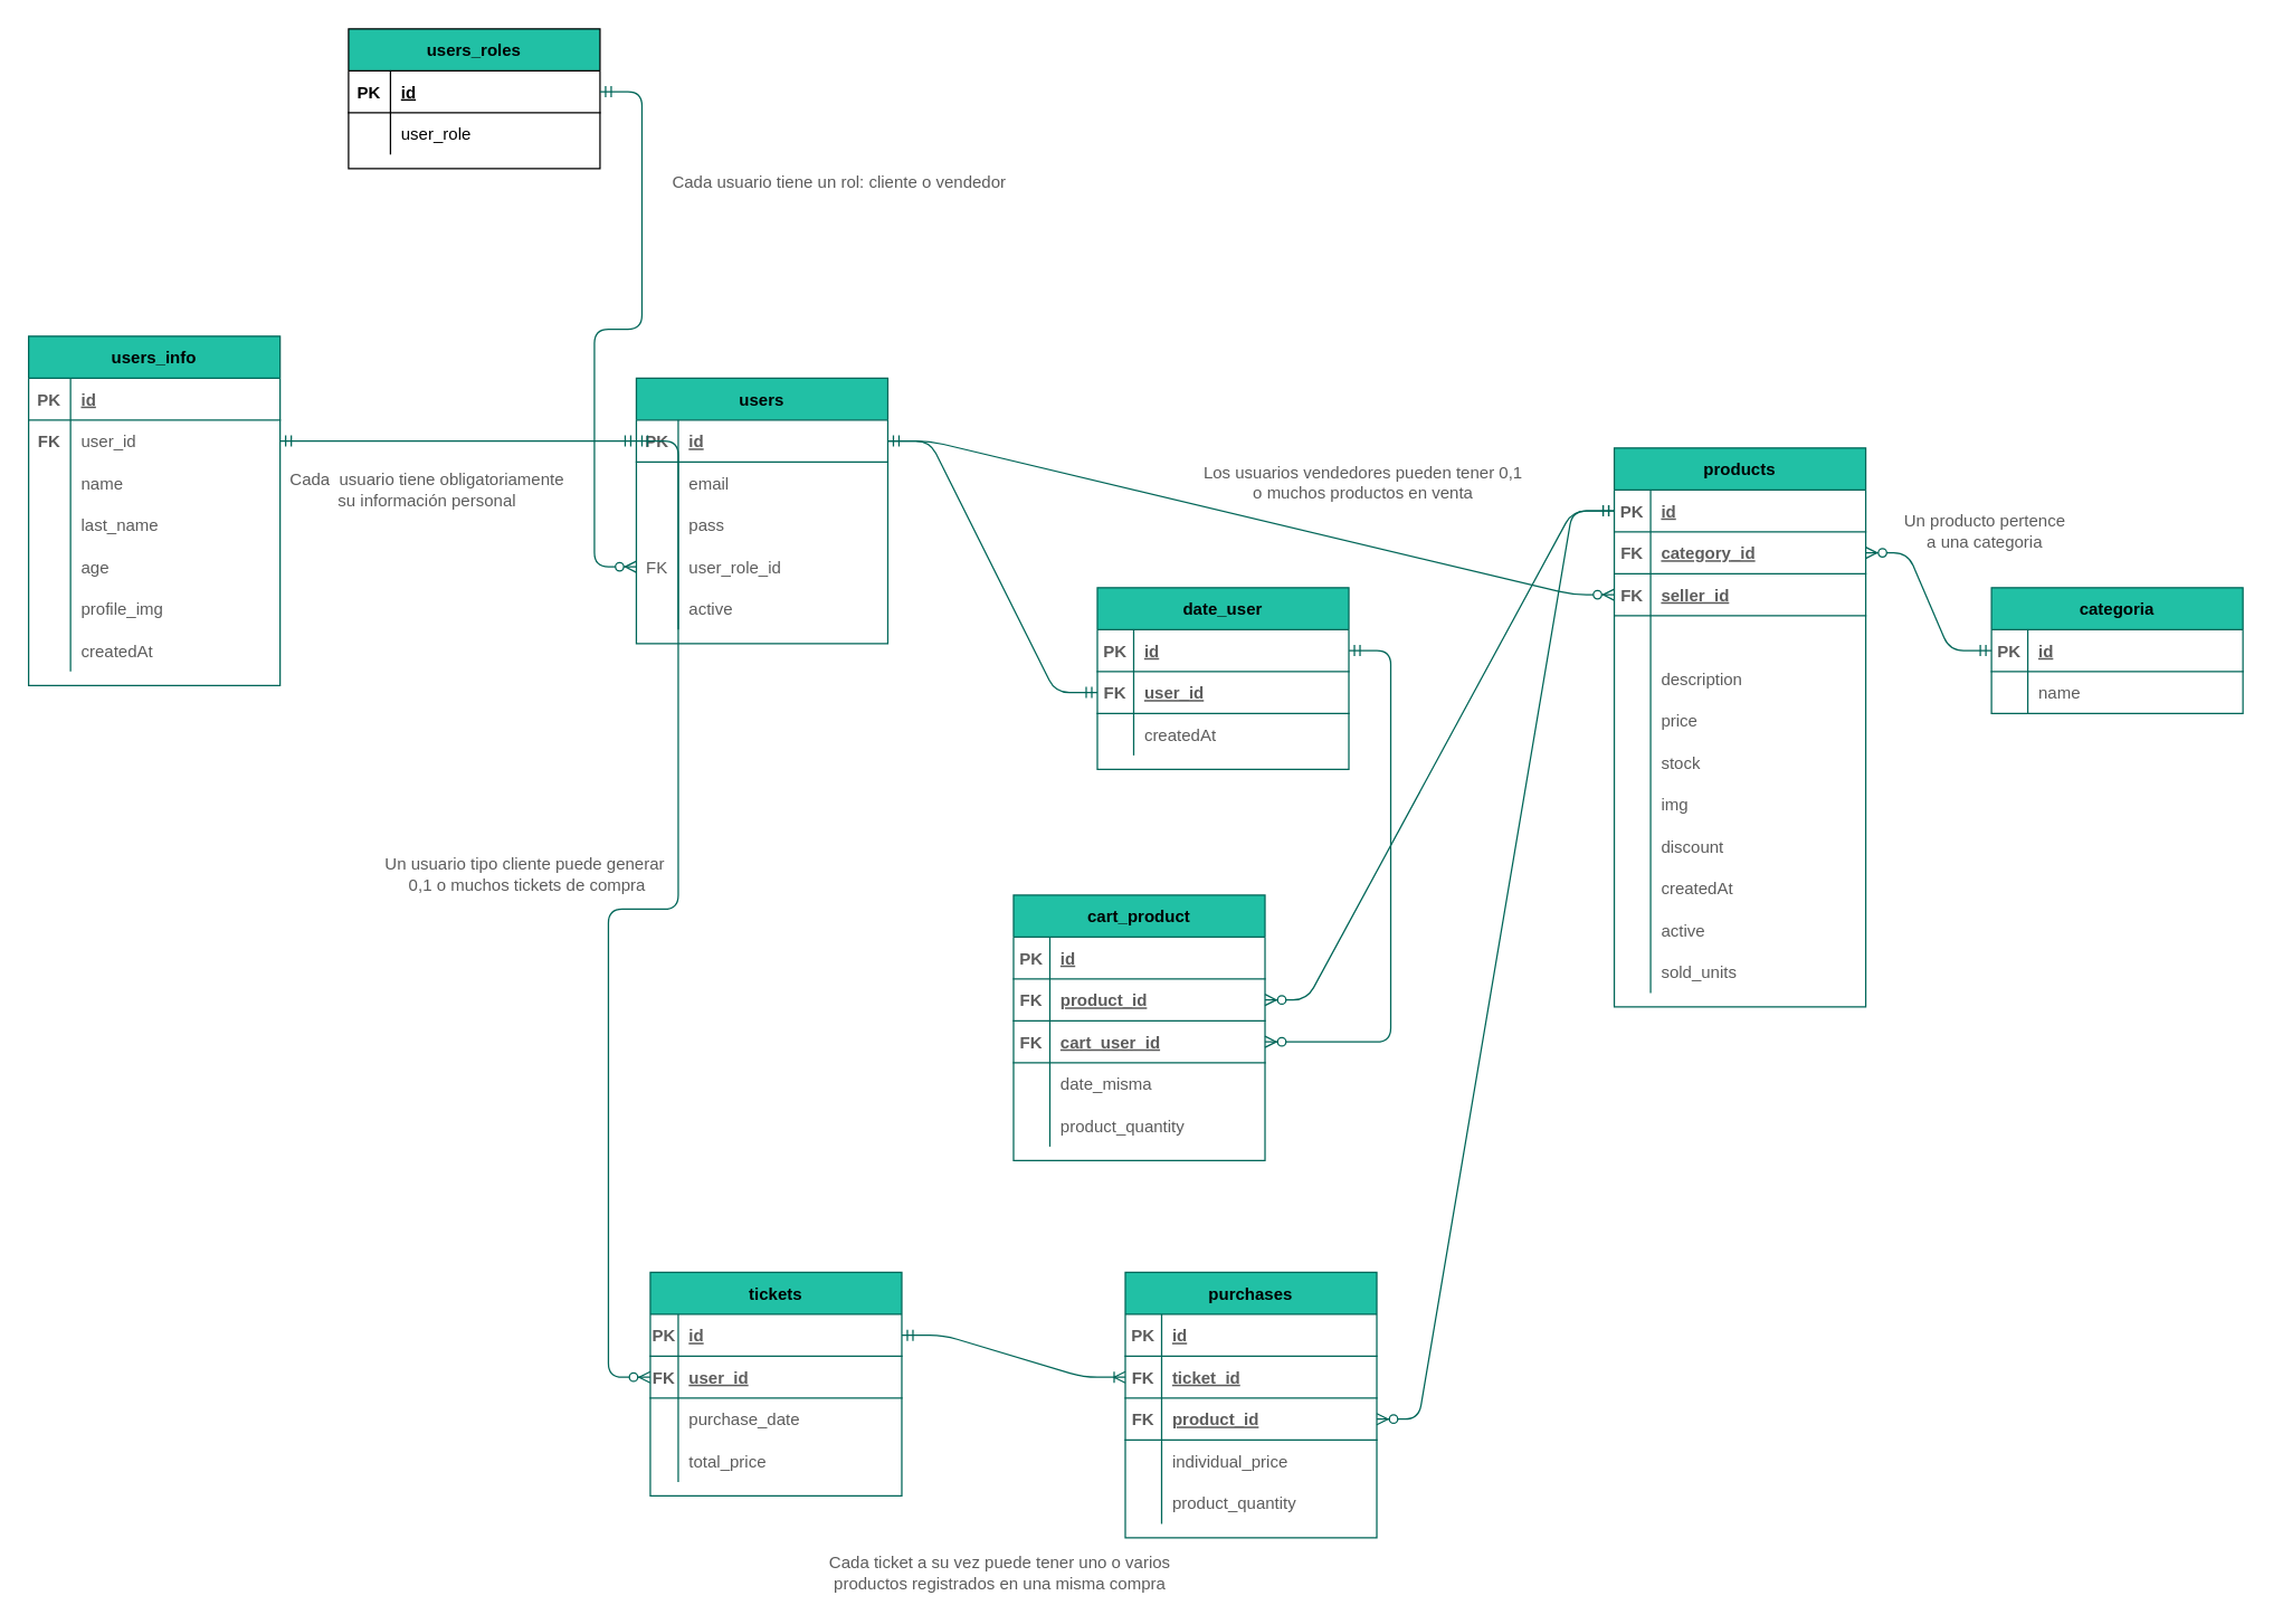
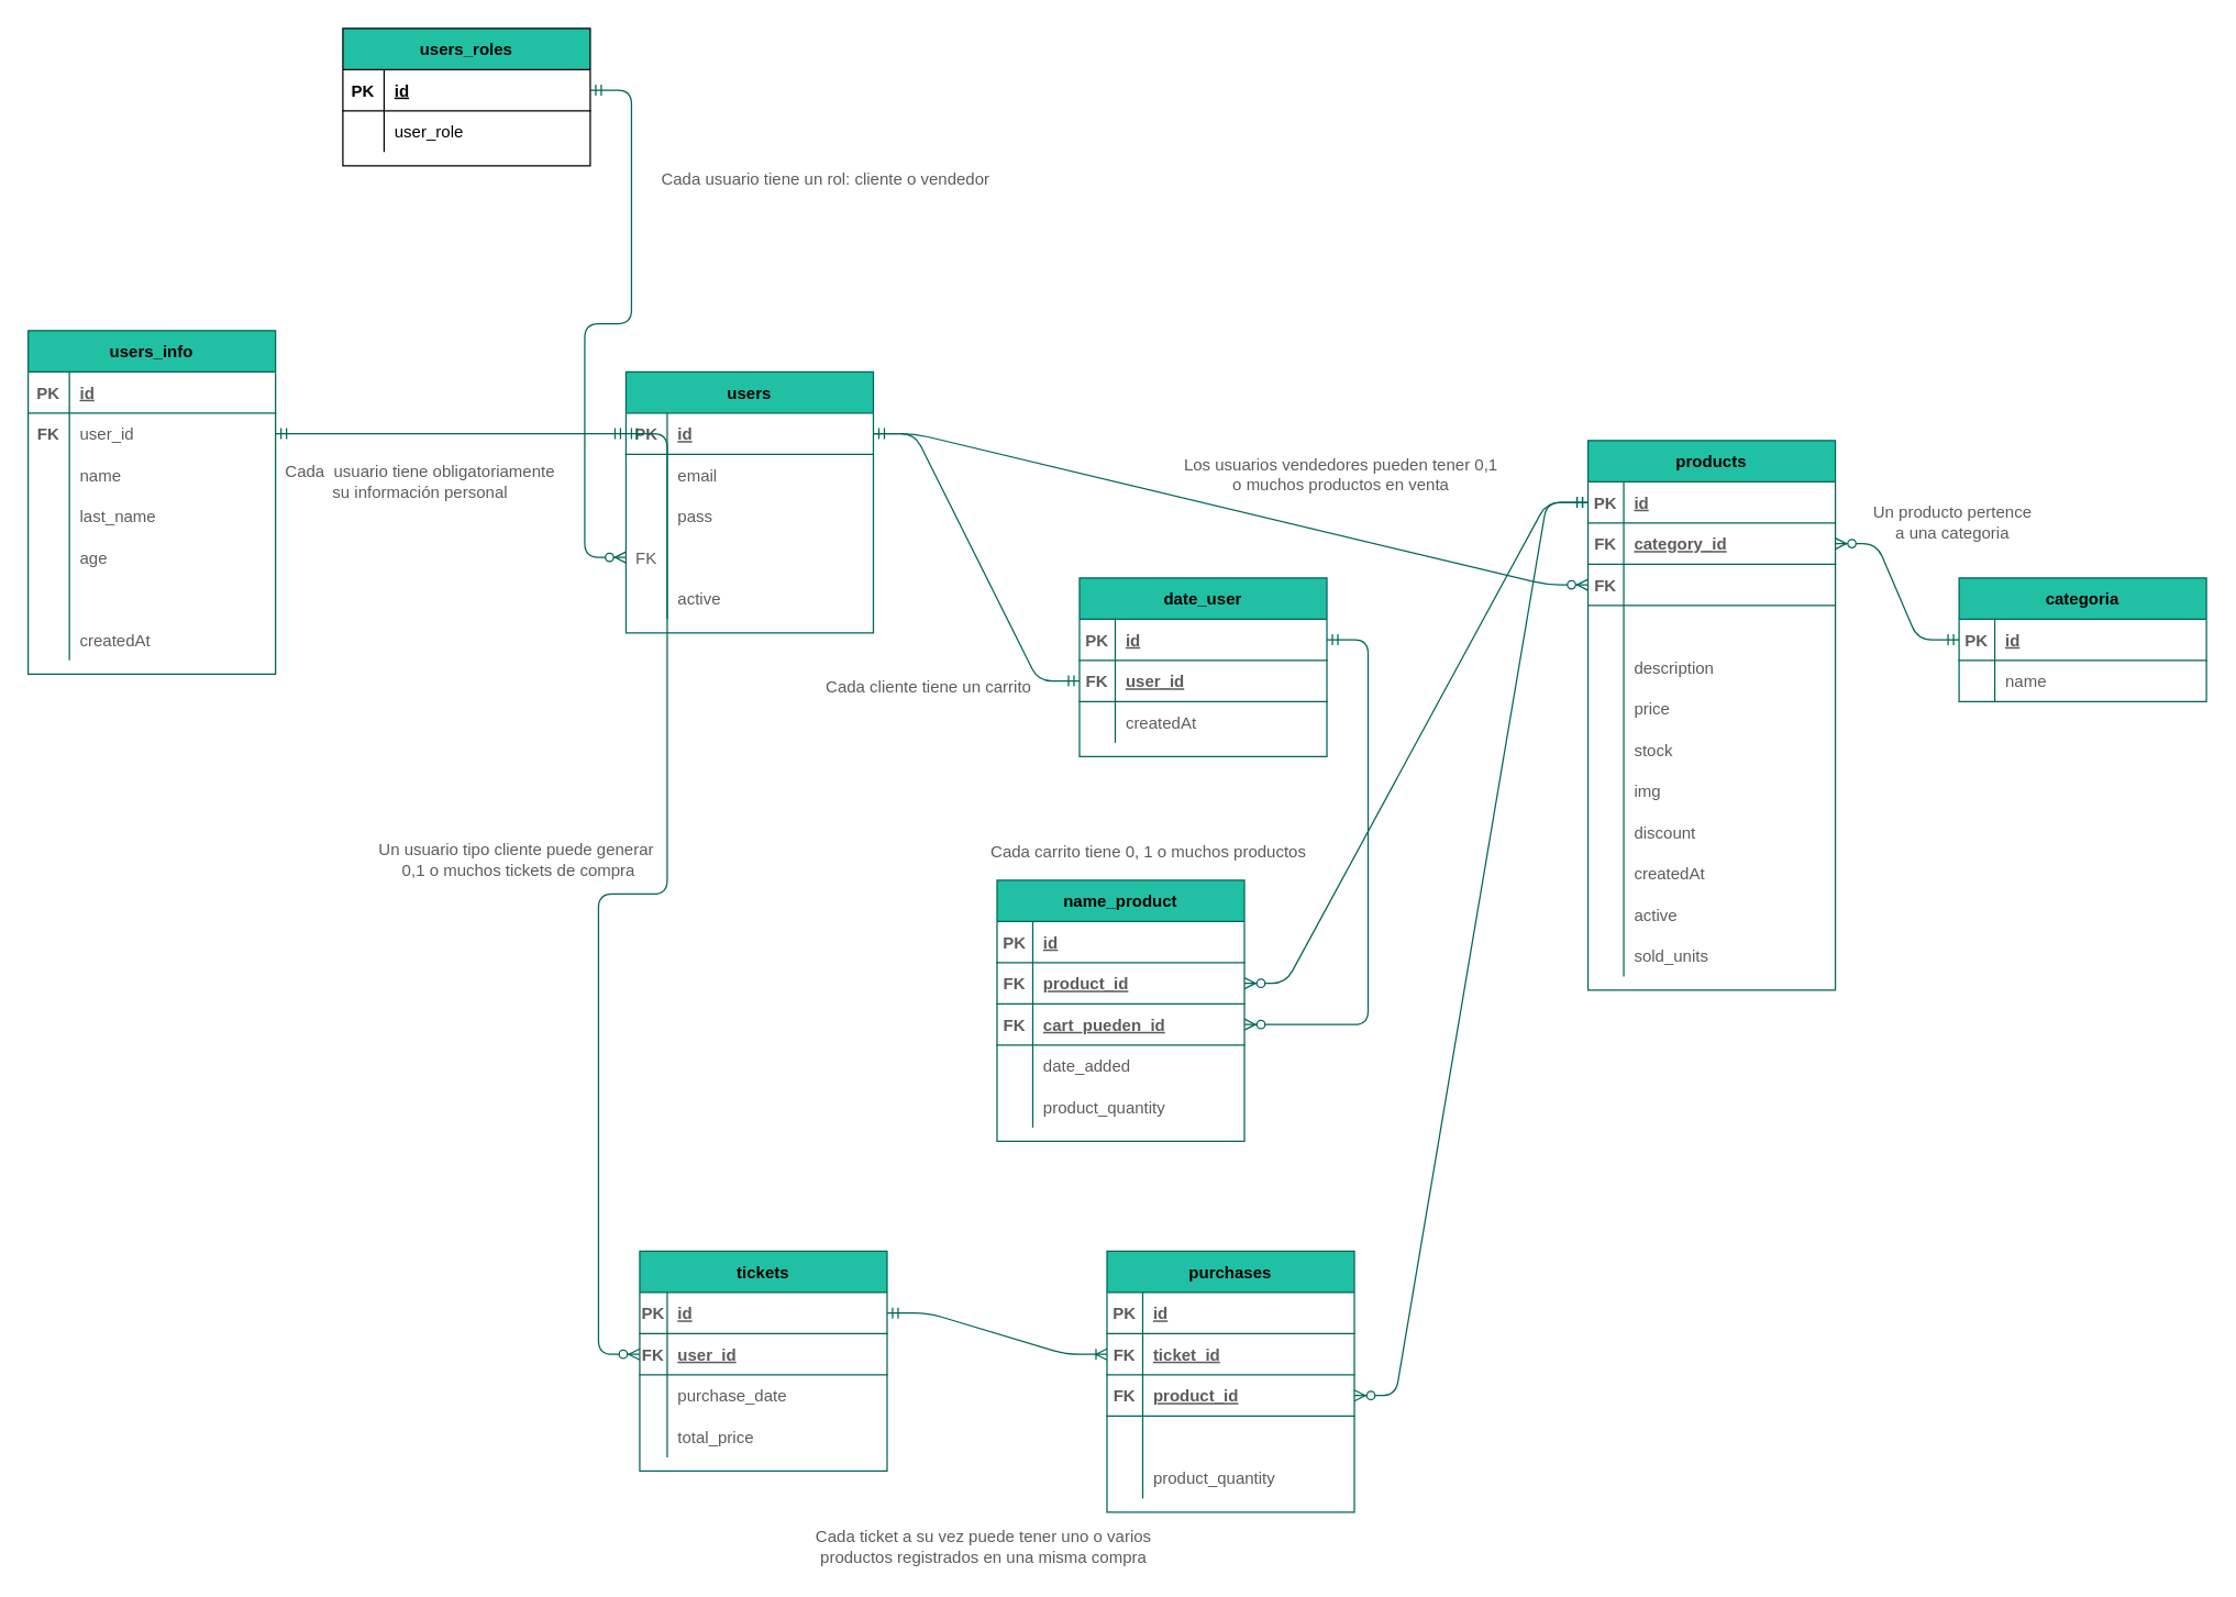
- <mxCell id="140" value="user_role_id" style="shape=partialRectangle;connectable=0;fillColor=none;top=0;left=0;bottom=0;right=0;align=left;spacingLeft=6;overflow=hidden;strokeColor=#006658;fontColor=#5C5C5C;" parent="138" vertex="1"><mxGeometry x="30" width="150" height="30" as="geometry" /></mxCell>
- <mxCell id="33" value="seller_id" style="shape=partialRectangle;connectable=0;fillColor=none;top=0;left=0;bottom=0;right=0;align=left;spacingLeft=6;fontStyle=5;overflow=hidden;strokeColor=#006658;fontColor=#5C5C5C;" parent="31" vertex="1"><mxGeometry x="26" width="154" height="30" as="geometry" /></mxCell>
- <mxCell id="20" value="profile_img" style="shape=partialRectangle;connectable=0;fillColor=none;top=0;left=0;bottom=0;right=0;align=left;spacingLeft=6;overflow=hidden;strokeColor=#006658;fontColor=#5C5C5C;" parent="18" vertex="1"><mxGeometry x="30" width="150" height="30" as="geometry" /></mxCell>
+ <mxCell id="152" value="Cada cliente tiene un carrito" style="text;html=1;align=center;verticalAlign=middle;resizable=0;points=[];autosize=1;strokeColor=none;fontColor=#5C5C5C;" parent="1" vertex="1"><mxGeometry x="595" y="490" width="160" height="20" as="geometry" /></mxCell>
+ <mxCell id="153" value="Cada carrito tiene 0, 1 o muchos productos" style="text;html=1;align=center;verticalAlign=middle;resizable=0;points=[];autosize=1;strokeColor=none;fontColor=#5C5C5C;" parent="1" vertex="1"><mxGeometry x="715" y="610" width="240" height="20" as="geometry" /></mxCell>
- <mxCell id="100" value="cart_product" style="shape=table;startSize=30;container=1;collapsible=1;childLayout=tableLayout;fixedRows=1;rowLines=0;fontStyle=1;align=center;resizeLast=1;fillColor=#21C0A5;strokeColor=#006658;" parent="1" vertex="1"><mxGeometry x="725" y="640" width="180" height="190" as="geometry" /></mxCell>
+ <mxCell id="100" value="name_product" style="shape=table;startSize=30;container=1;collapsible=1;childLayout=tableLayout;fixedRows=1;rowLines=0;fontStyle=1;align=center;resizeLast=1;fillColor=#21C0A5;strokeColor=#006658;" parent="1" vertex="1"><mxGeometry x="725" y="640" width="180" height="190" as="geometry" /></mxCell>
- <mxCell id="109" value="cart_user_id" style="shape=partialRectangle;connectable=0;fillColor=none;top=0;left=0;bottom=0;right=0;align=left;spacingLeft=6;fontStyle=5;overflow=hidden;strokeColor=#006658;fontColor=#5C5C5C;" parent="107" vertex="1"><mxGeometry x="26" width="154" height="30" as="geometry" /></mxCell>
+ <mxCell id="109" value="cart_pueden_id" style="shape=partialRectangle;connectable=0;fillColor=none;top=0;left=0;bottom=0;right=0;align=left;spacingLeft=6;fontStyle=5;overflow=hidden;strokeColor=#006658;fontColor=#5C5C5C;" parent="107" vertex="1"><mxGeometry x="26" width="154" height="30" as="geometry" /></mxCell>
- <mxCell id="112" value="date_misma" style="shape=partialRectangle;connectable=0;fillColor=none;top=0;left=0;bottom=0;right=0;align=left;spacingLeft=6;overflow=hidden;strokeColor=#006658;fontColor=#5C5C5C;" parent="110" vertex="1"><mxGeometry x="26" width="154" height="30" as="geometry" /></mxCell>
+ <mxCell id="112" value="date_added" style="shape=partialRectangle;connectable=0;fillColor=none;top=0;left=0;bottom=0;right=0;align=left;spacingLeft=6;overflow=hidden;strokeColor=#006658;fontColor=#5C5C5C;" parent="110" vertex="1"><mxGeometry x="26" width="154" height="30" as="geometry" /></mxCell>
- <mxCell id="79" value="individual_price" style="shape=partialRectangle;connectable=0;fillColor=none;top=0;left=0;bottom=0;right=0;align=left;spacingLeft=6;overflow=hidden;strokeColor=#006658;fontColor=#5C5C5C;" parent="77" vertex="1"><mxGeometry x="26" width="154" height="30" as="geometry" /></mxCell>
